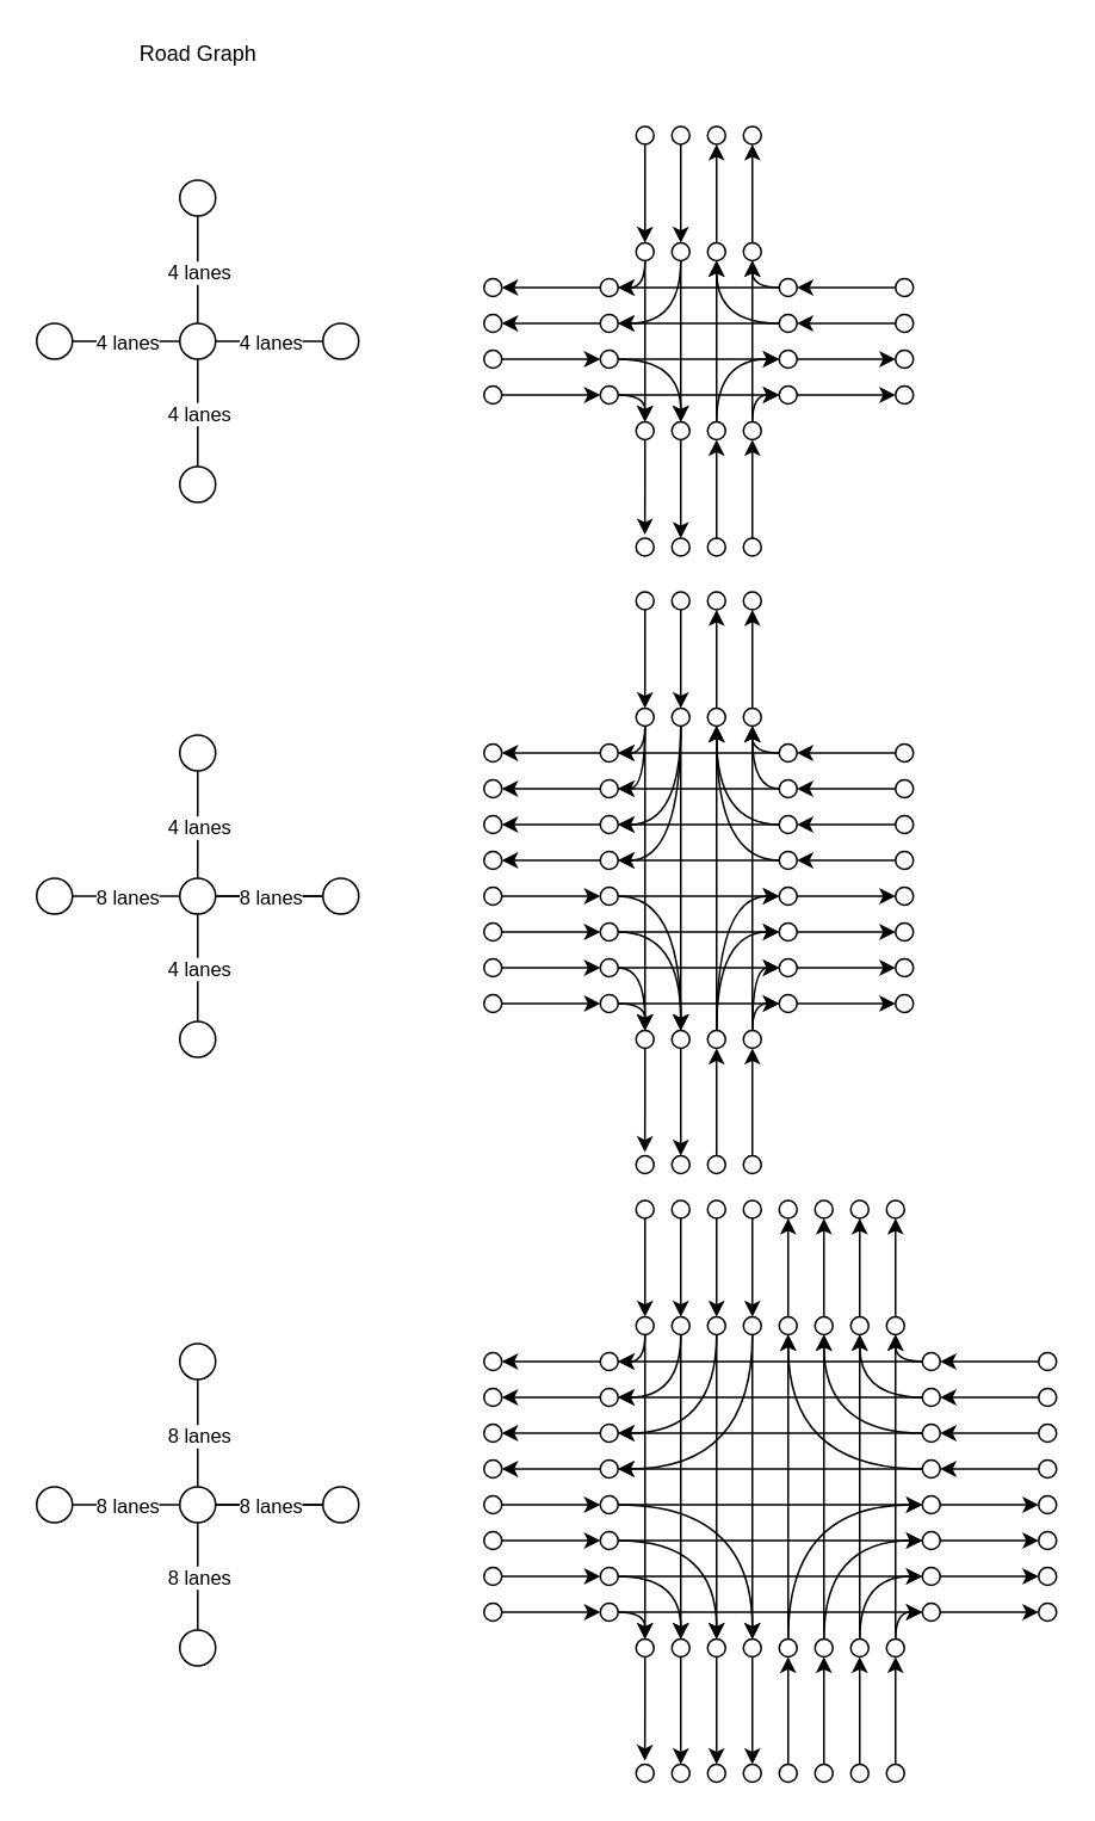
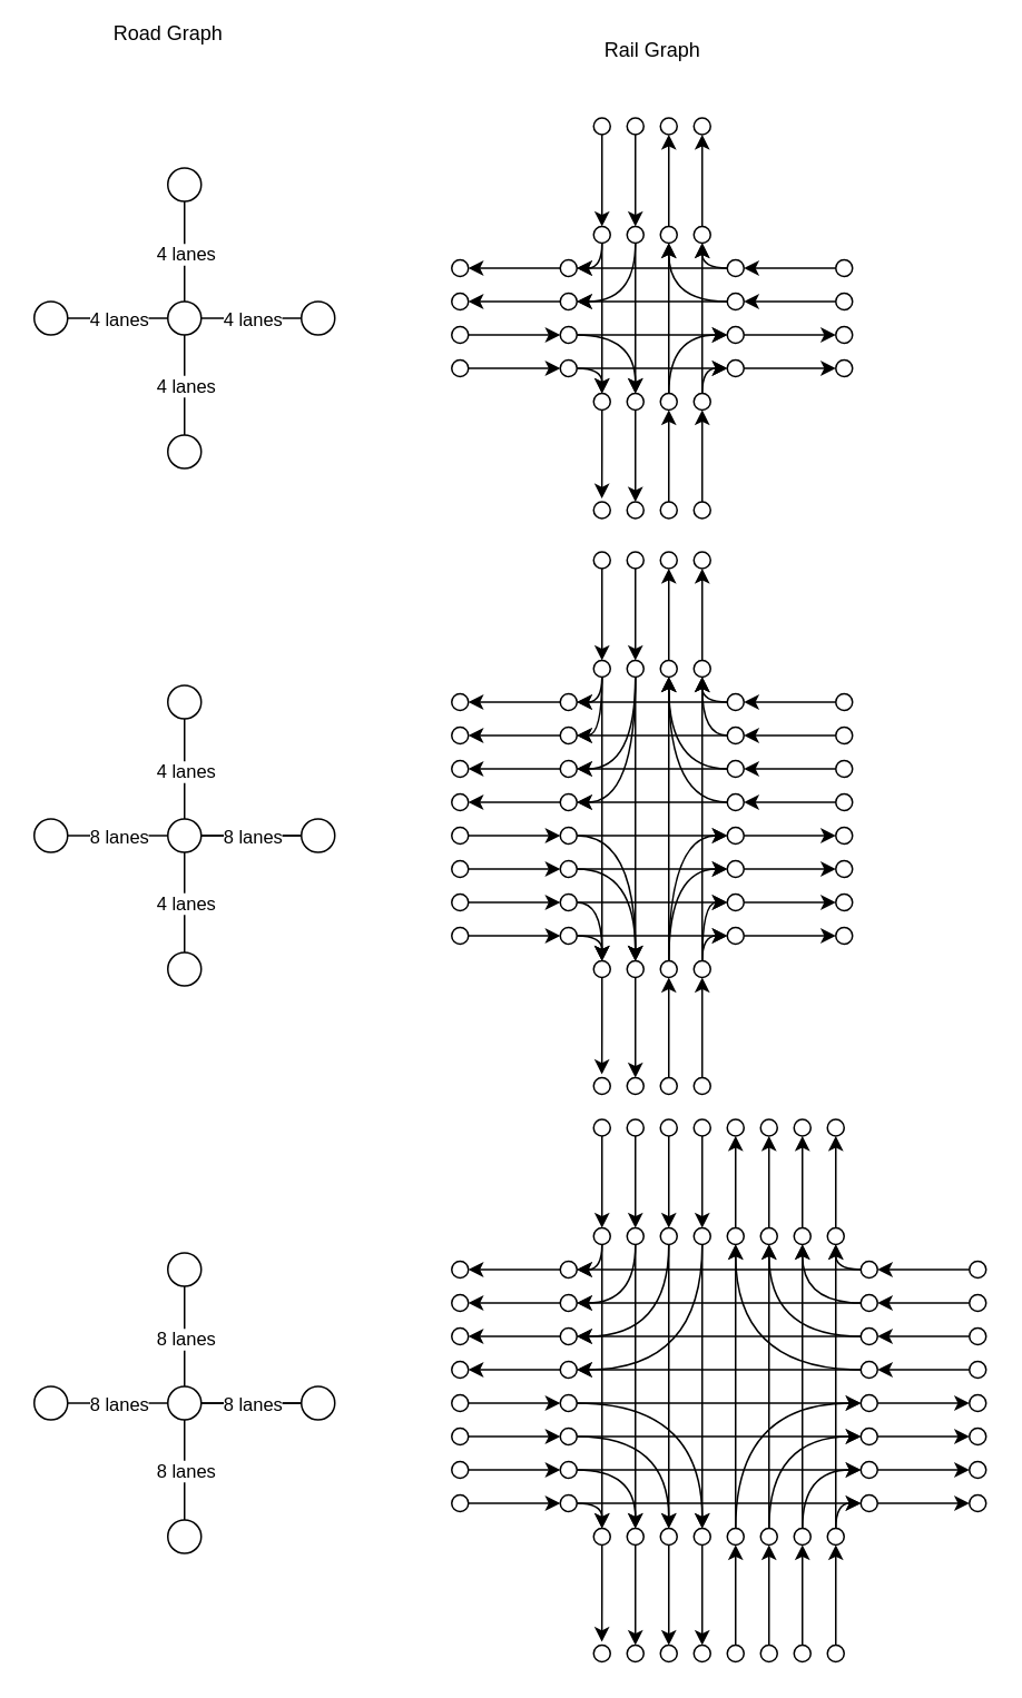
- <mxCell id="337" value="Road Graph" style="text;html=1;align=center;verticalAlign=middle;resizable=0;points=[];autosize=1;strokeColor=none;fillColor=none;" vertex="1" parent="1"><mxGeometry x="70" y="20" width="80" height="20" as="geometry" /></mxCell>
+ <mxCell id="337" value="Road Graph" style="text;html=1;align=center;verticalAlign=middle;resizable=0;points=[];autosize=1;strokeColor=none;fillColor=none;" vertex="1" parent="1"><mxGeometry x="60" y="10" width="80" height="20" as="geometry" /></mxCell>
+ <mxCell id="338" value="Rail Graph" style="text;html=1;align=center;verticalAlign=middle;resizable=0;points=[];autosize=1;strokeColor=none;fillColor=none;" vertex="1" parent="1"><mxGeometry x="355" y="20" width="70" height="20" as="geometry" /></mxCell>
